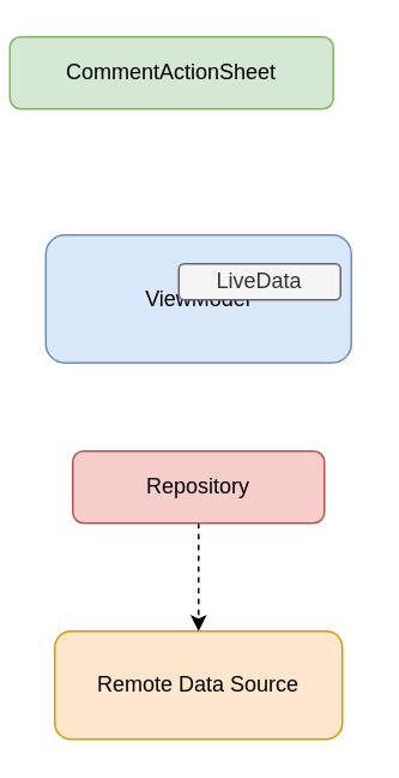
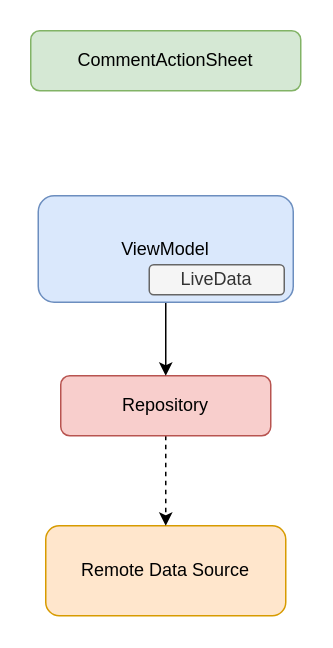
- <mxCell id="8" value="CommentActionSheet" style="rounded=1;whiteSpace=wrap;html=1;fillColor=#d5e8d4;strokeColor=#82b366;" vertex="1" parent="1"><mxGeometry x="5" y="20" width="180" height="40" as="geometry" /></mxCell>
+ <mxCell id="8" value="CommentActionSheet" style="rounded=1;whiteSpace=wrap;html=1;fillColor=#d5e8d4;strokeColor=#82b366;" vertex="1" parent="1"><mxGeometry x="20" y="20" width="180" height="40" as="geometry" /></mxCell>
- <mxCell id="7" value="LiveData" style="rounded=1;whiteSpace=wrap;html=1;fillColor=#f5f5f5;strokeColor=#666666;fontColor=#333333;" vertex="1" parent="1"><mxGeometry x="99" y="146" width="90" height="20" as="geometry" /></mxCell>
+ <mxCell id="7" value="LiveData" style="rounded=1;whiteSpace=wrap;html=1;fillColor=#f5f5f5;strokeColor=#666666;fontColor=#333333;" vertex="1" parent="1"><mxGeometry x="99" y="176" width="90" height="20" as="geometry" /></mxCell>
+ <mxCell id="5" style="edgeStyle=orthogonalEdgeStyle;rounded=0;orthogonalLoop=1;jettySize=auto;html=1;exitX=0.5;exitY=1;exitDx=0;exitDy=0;" edge="1" parent="1" source="6" target="4"><mxGeometry relative="1" as="geometry" /></mxCell>
